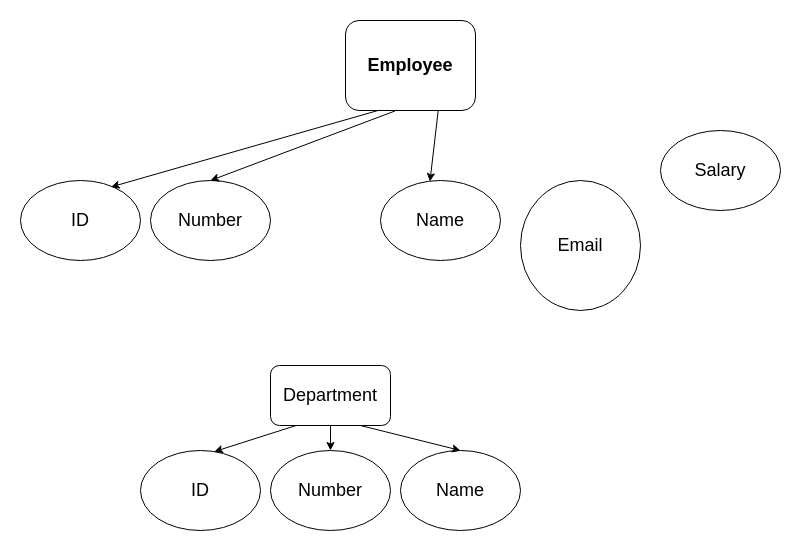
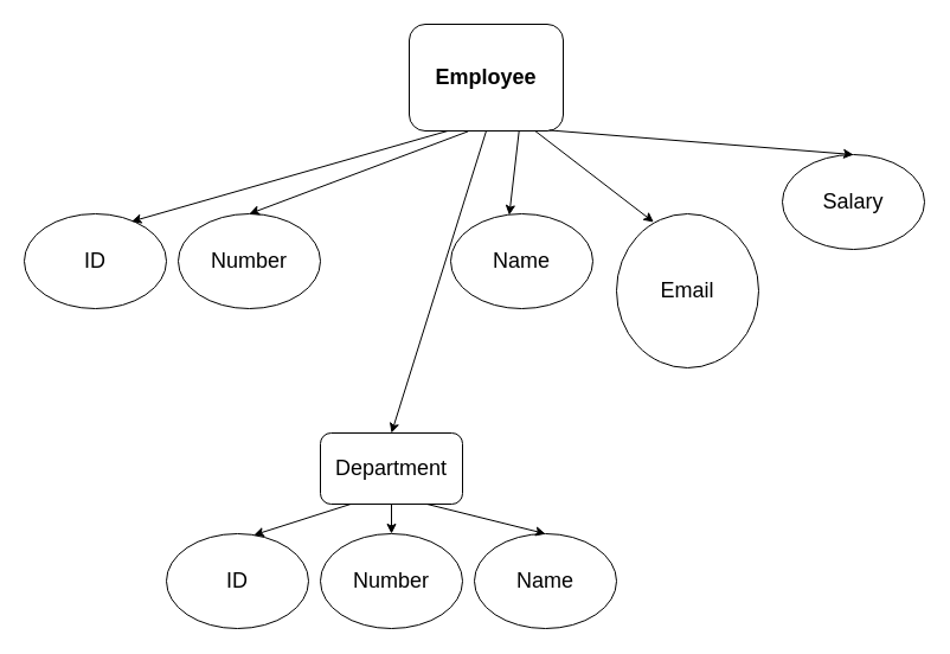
+ <mxCell id="11" value="" style="endArrow=classic;html=1;rounded=0;exitX=0.909;exitY=0.994;exitDx=0;exitDy=0;exitPerimeter=0;entryX=0.5;entryY=0;entryDx=0;entryDy=0;" edge="1" parent="1" source="8" target="5"><mxGeometry width="50" height="50" relative="1" as="geometry"><mxPoint x="390" y="240" as="sourcePoint" /><mxPoint x="440" y="190" as="targetPoint" /></mxGeometry></mxCell>
+ <mxCell id="12" value="" style="endArrow=classic;html=1;rounded=0;exitX=0.819;exitY=1.002;exitDx=0;exitDy=0;exitPerimeter=0;entryX=0.261;entryY=0.054;entryDx=0;entryDy=0;entryPerimeter=0;" edge="1" parent="1" source="8" target="4"><mxGeometry width="50" height="50" relative="1" as="geometry"><mxPoint x="360" y="180" as="sourcePoint" /><mxPoint x="566" y="182" as="targetPoint" /></mxGeometry></mxCell>
+ <mxCell id="14" value="" style="endArrow=classic;html=1;rounded=0;exitX=0.5;exitY=1;exitDx=0;exitDy=0;entryX=0.5;entryY=0;entryDx=0;entryDy=0;" edge="1" parent="1" source="8" target="7"><mxGeometry width="50" height="50" relative="1" as="geometry"><mxPoint x="380" y="220" as="sourcePoint" /><mxPoint x="430" y="170" as="targetPoint" /></mxGeometry></mxCell>
